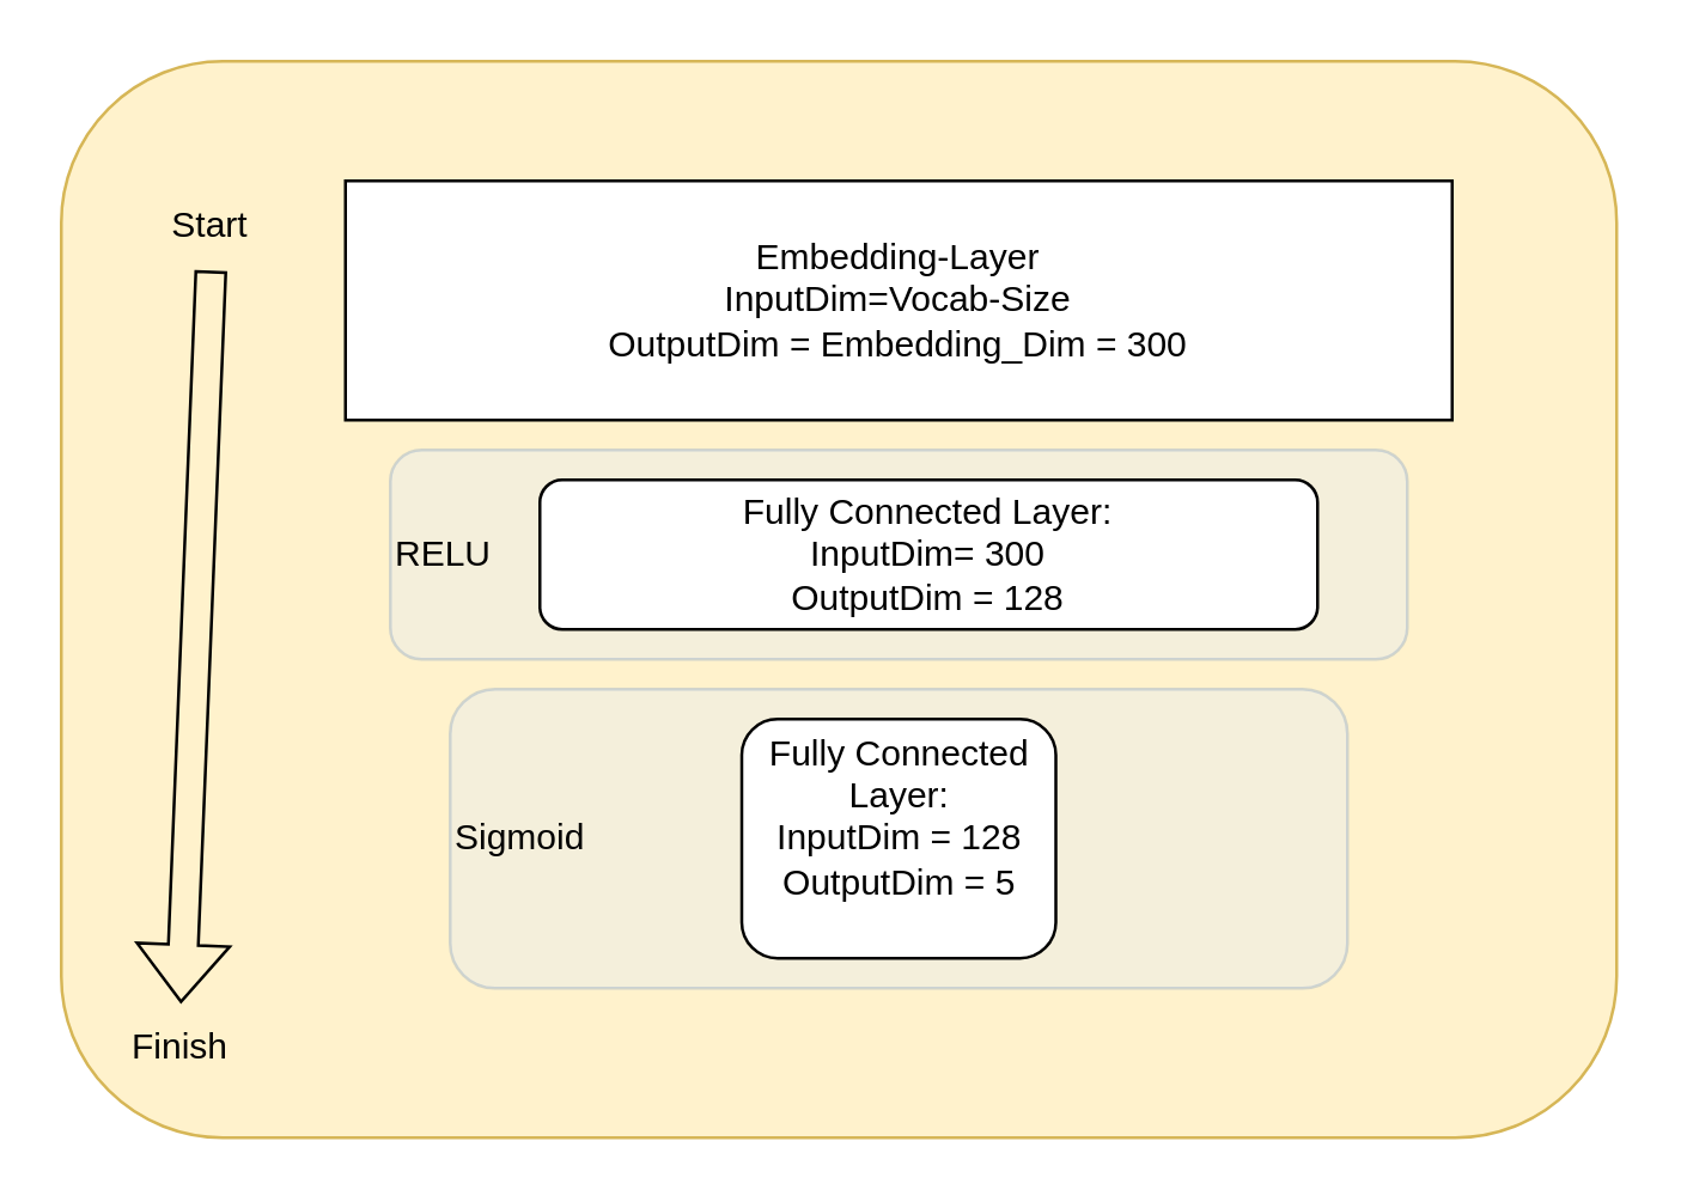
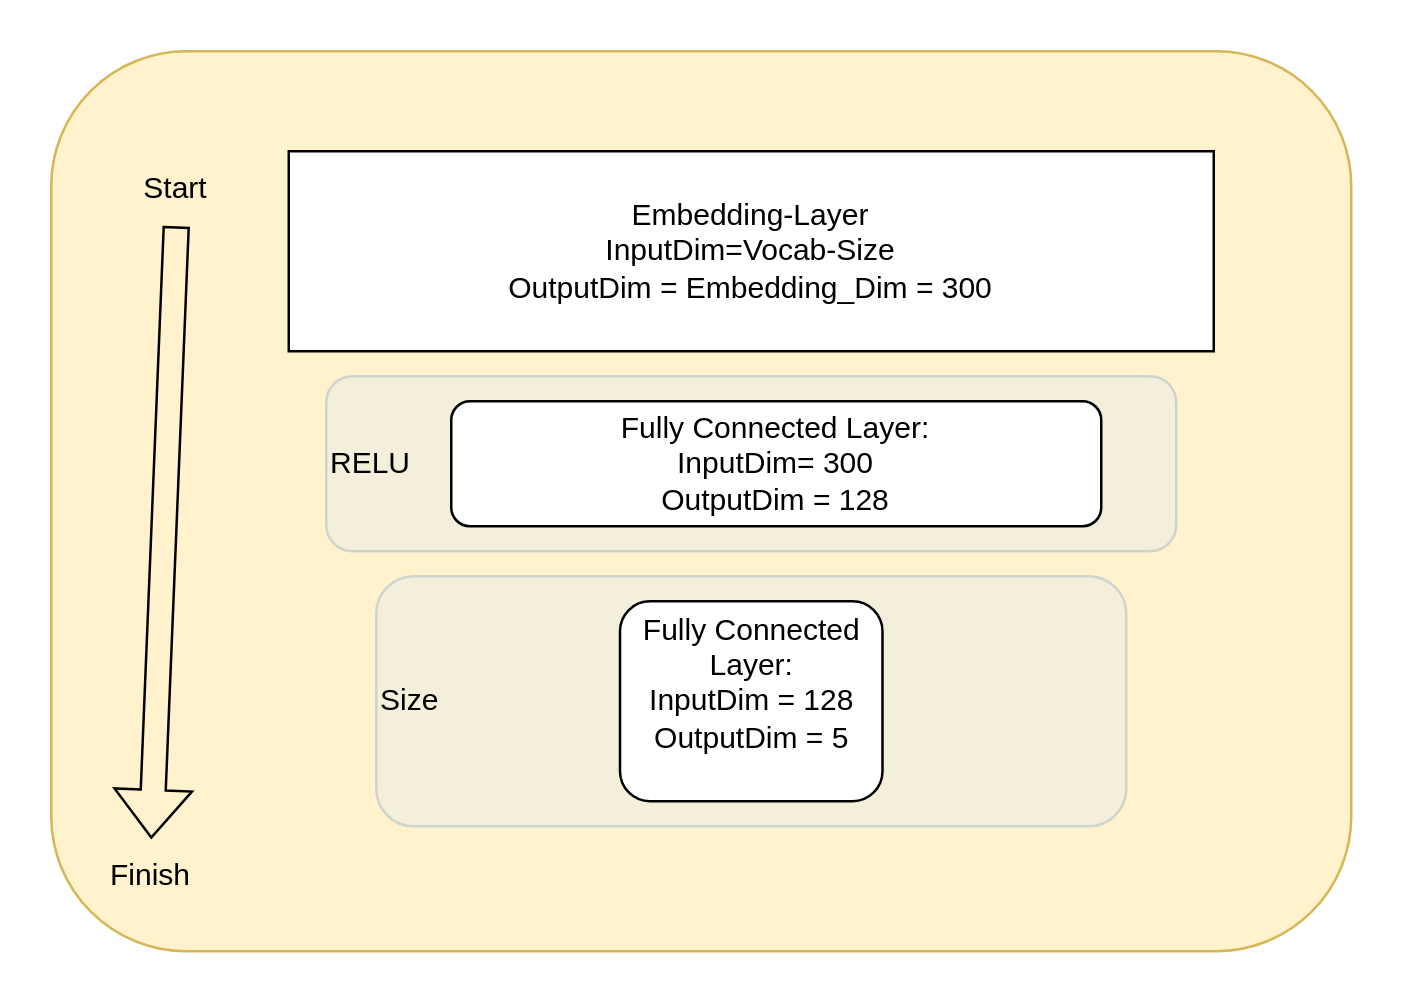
- <mxCell id="3" value="Sigmoid" style="rounded=1;whiteSpace=wrap;html=1;fillColor=#dae8fc;strokeColor=#6c8ebf;opacity=30;horizontal=1;align=left;direction=south;" parent="1" vertex="1"><mxGeometry x="150" y="230" width="300" height="100" as="geometry" /></mxCell>
+ <mxCell id="3" value="Size" style="rounded=1;whiteSpace=wrap;html=1;fillColor=#dae8fc;strokeColor=#6c8ebf;opacity=30;horizontal=1;align=left;direction=south;" parent="1" vertex="1"><mxGeometry x="150" y="230" width="300" height="100" as="geometry" /></mxCell>
